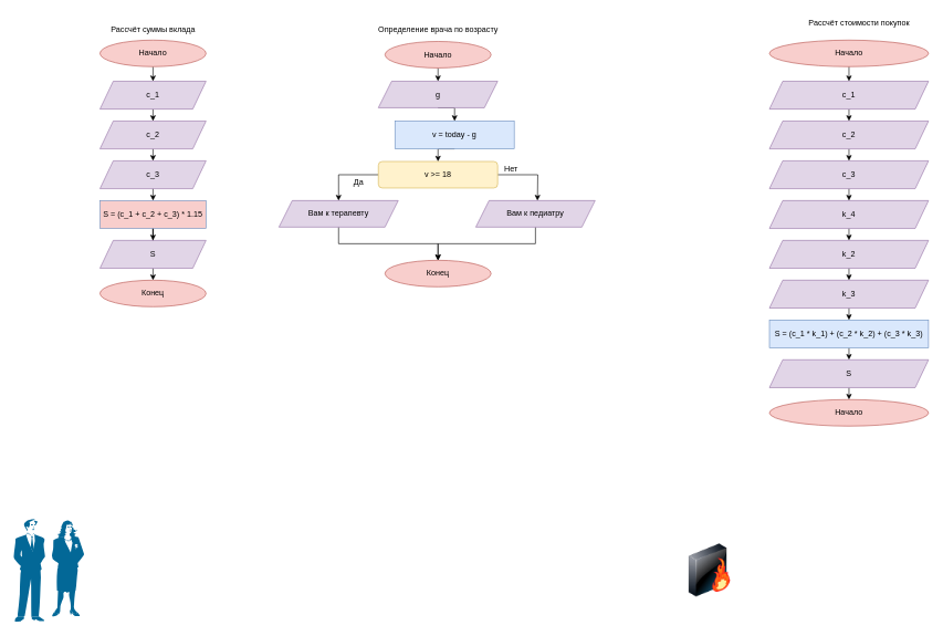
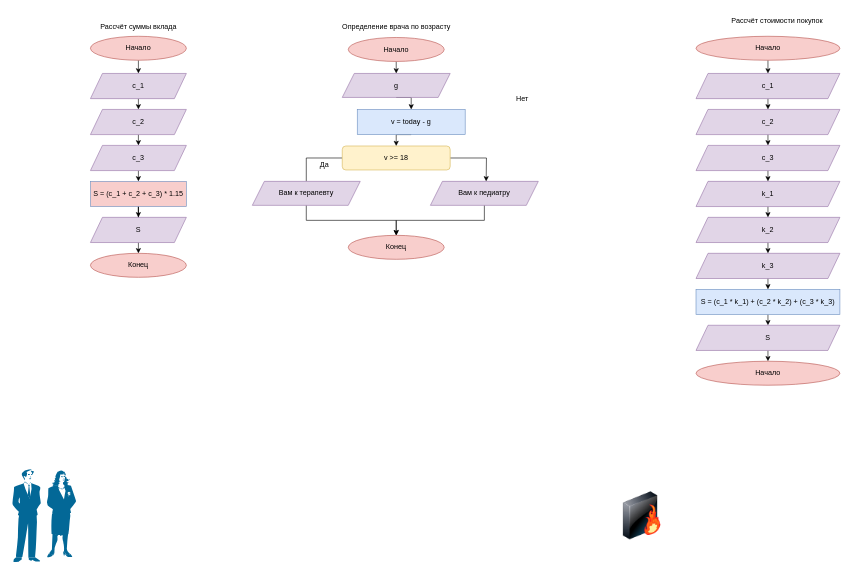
- <mxCell id="32" value="Нет" style="text;html=1;align=center;verticalAlign=middle;resizable=0;points=[];autosize=1;strokeColor=none;fillColor=none;" parent="1" vertex="1"><mxGeometry x="750" y="240" width="40" height="30" as="geometry" /></mxCell>
+ <mxCell id="32" value="Нет" style="text;html=1;align=center;verticalAlign=middle;resizable=0;points=[];autosize=1;strokeColor=none;fillColor=none;" parent="1" vertex="1"><mxGeometry x="850" y="150" width="40" height="30" as="geometry" /></mxCell>
- <mxCell id="23" style="edgeStyle=orthogonalEdgeStyle;rounded=0;orthogonalLoop=1;jettySize=auto;html=1;exitX=0;exitY=0.5;exitDx=0;exitDy=0;entryX=0.5;entryY=0;entryDx=0;entryDy=0;" parent="1" source="24" target="28" edge="1"><mxGeometry relative="1" as="geometry" /></mxCell>
+ <mxCell id="23" style="edgeStyle=orthogonalEdgeStyle;rounded=0;orthogonalLoop=1;jettySize=auto;html=1;exitX=0;exitY=0.5;exitDx=0;exitDy=0;entryX=0.5;entryY=0;entryDx=0;entryDy=0;endArrow=none;" parent="1" source="24" target="28" edge="1"><mxGeometry relative="1" as="geometry" /></mxCell>
- <mxCell id="43" value="k_4" style="shape=parallelogram;perimeter=parallelogramPerimeter;whiteSpace=wrap;html=1;fixedSize=1;fillColor=#e1d5e7;strokeColor=#9673a6;" parent="1" vertex="1"><mxGeometry x="1160" y="302" width="240" height="42" as="geometry" /></mxCell>
+ <mxCell id="43" value="k_1" style="shape=parallelogram;perimeter=parallelogramPerimeter;whiteSpace=wrap;html=1;fixedSize=1;fillColor=#e1d5e7;strokeColor=#9673a6;" parent="1" vertex="1"><mxGeometry x="1160" y="302" width="240" height="42" as="geometry" /></mxCell>
